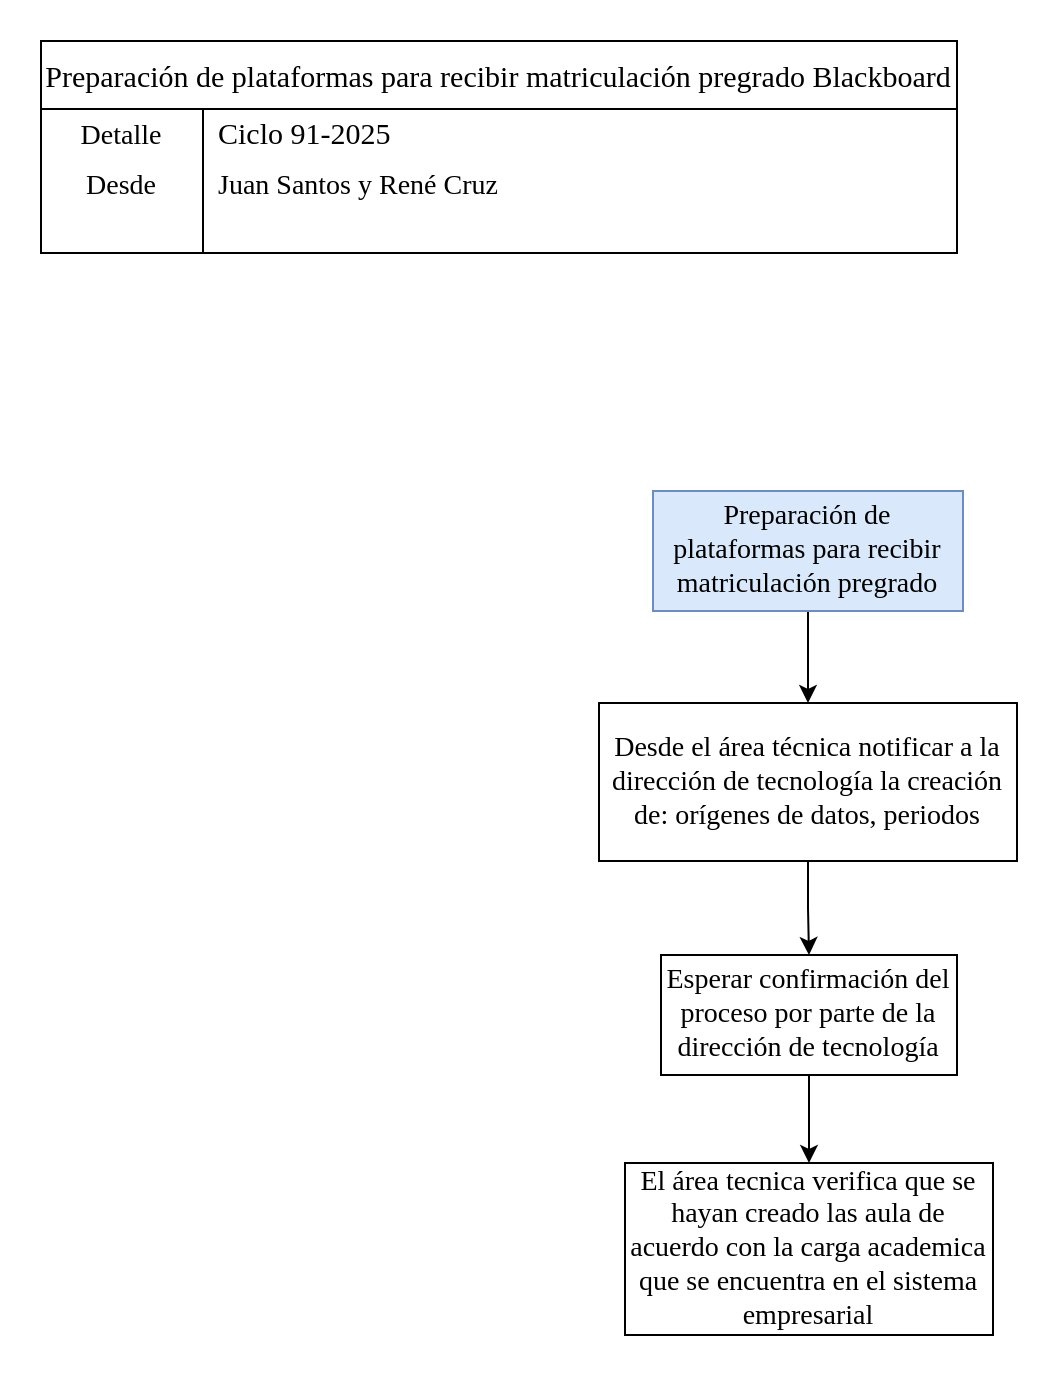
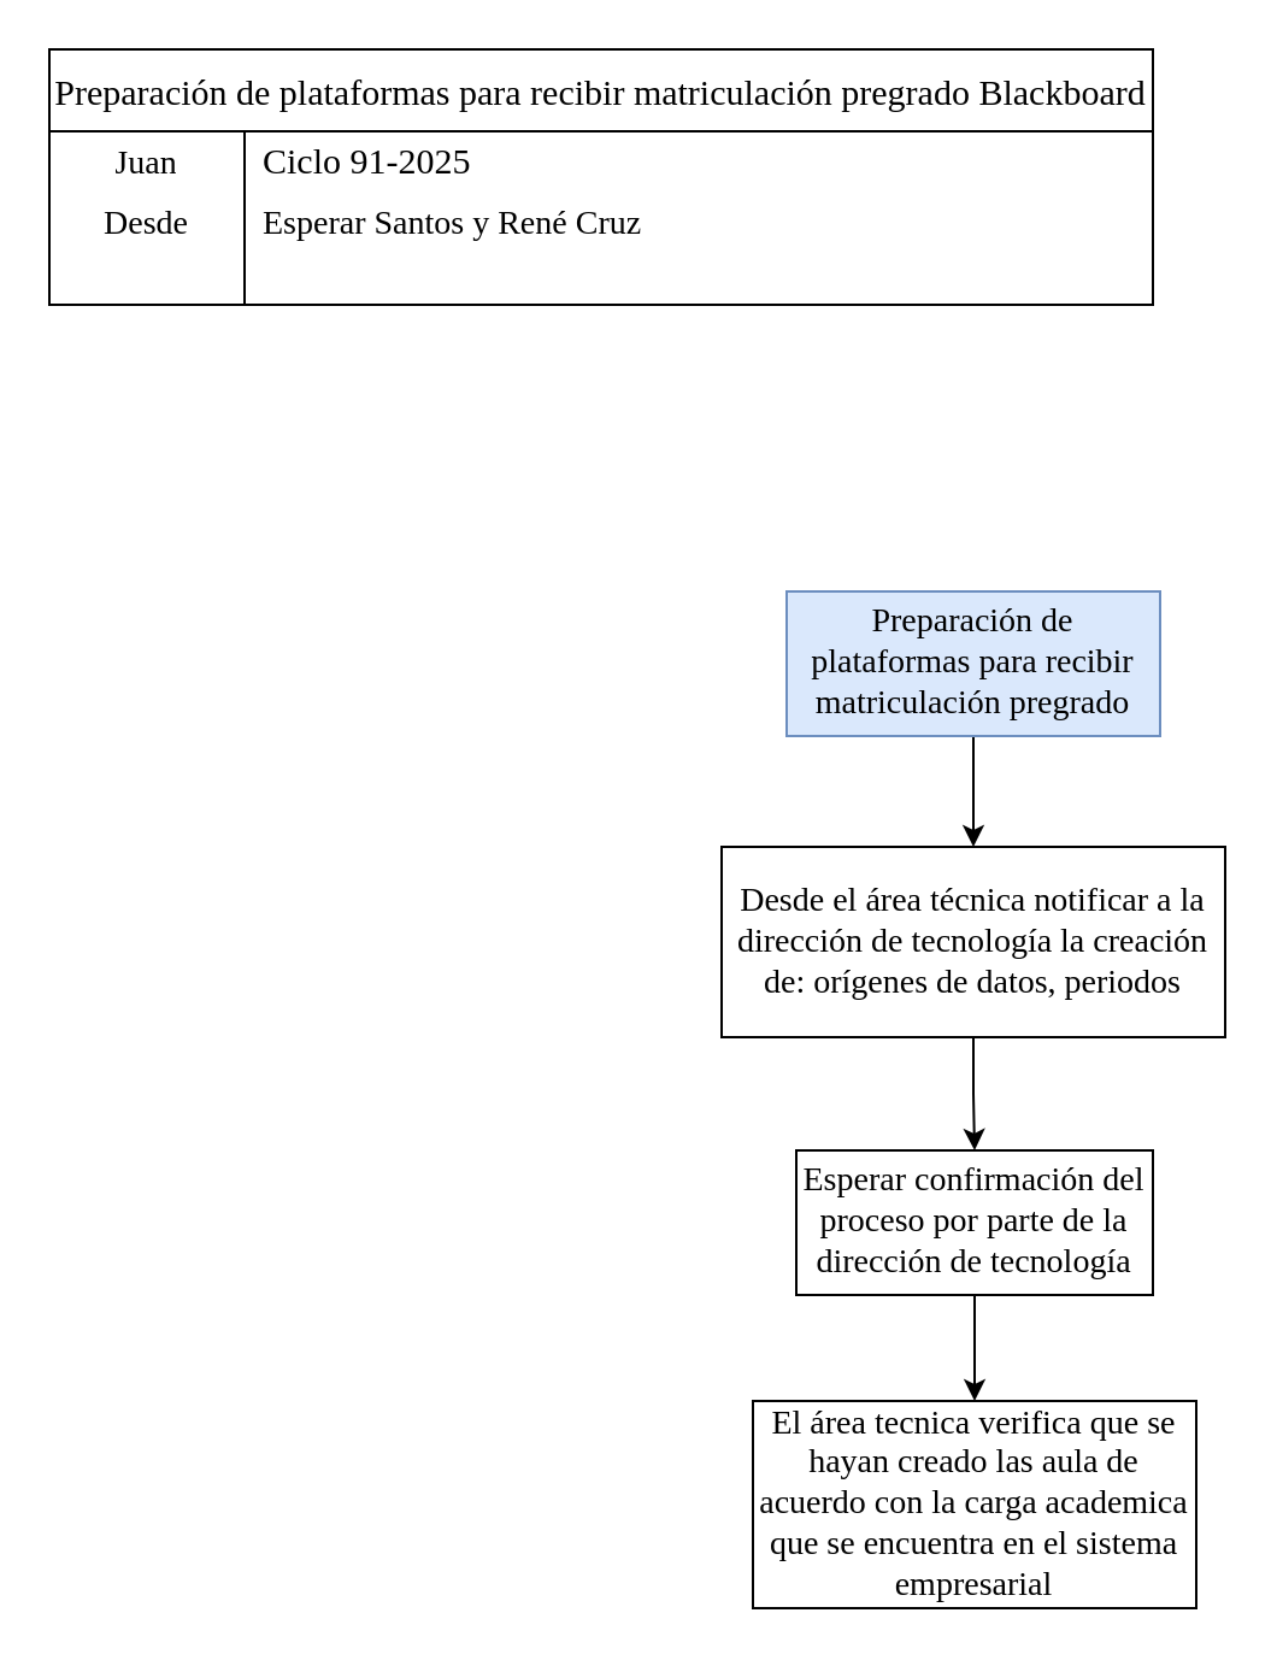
- <mxCell id="4" value="&lt;font style=&quot;font-size: 14px;&quot;&gt;Detalle&lt;/font&gt;&lt;div&gt;&lt;br&gt;&lt;/div&gt;" style="shape=partialRectangle;html=1;whiteSpace=wrap;connectable=0;fillColor=none;top=0;left=0;bottom=0;right=0;overflow=hidden;pointerEvents=1;strokeColor=inherit;fontSize=16;fontFamily=Times New Roman;" vertex="1" parent="3"><mxGeometry width="81" height="22" as="geometry"><mxRectangle width="81" height="22" as="alternateBounds" /></mxGeometry></mxCell>
+ <mxCell id="4" value="&lt;font style=&quot;font-size: 14px;&quot;&gt;Juan&lt;/font&gt;&lt;div&gt;&lt;br&gt;&lt;/div&gt;" style="shape=partialRectangle;html=1;whiteSpace=wrap;connectable=0;fillColor=none;top=0;left=0;bottom=0;right=0;overflow=hidden;pointerEvents=1;strokeColor=inherit;fontSize=16;fontFamily=Times New Roman;" vertex="1" parent="3"><mxGeometry width="81" height="22" as="geometry"><mxRectangle width="81" height="22" as="alternateBounds" /></mxGeometry></mxCell>
- <mxCell id="8" value="&lt;span style=&quot;font-size: 14px;&quot;&gt;Juan Santos y René Cruz&lt;/span&gt;" style="shape=partialRectangle;html=1;whiteSpace=wrap;connectable=0;fillColor=none;top=0;left=0;bottom=0;right=0;align=left;spacingLeft=6;overflow=hidden;strokeColor=inherit;fontSize=16;fontFamily=Times New Roman;" vertex="1" parent="6"><mxGeometry x="81" width="377" height="30" as="geometry"><mxRectangle width="377" height="30" as="alternateBounds" /></mxGeometry></mxCell>
+ <mxCell id="8" value="&lt;span style=&quot;font-size: 14px;&quot;&gt;Esperar Santos y René Cruz&lt;/span&gt;" style="shape=partialRectangle;html=1;whiteSpace=wrap;connectable=0;fillColor=none;top=0;left=0;bottom=0;right=0;align=left;spacingLeft=6;overflow=hidden;strokeColor=inherit;fontSize=16;fontFamily=Times New Roman;" vertex="1" parent="6"><mxGeometry x="81" width="377" height="30" as="geometry"><mxRectangle width="377" height="30" as="alternateBounds" /></mxGeometry></mxCell>
